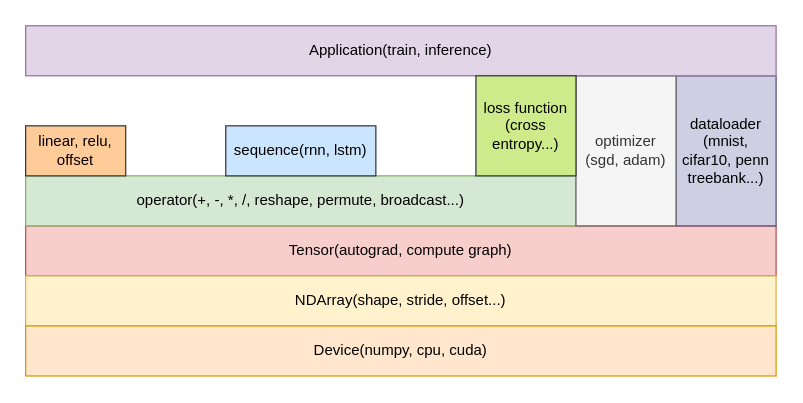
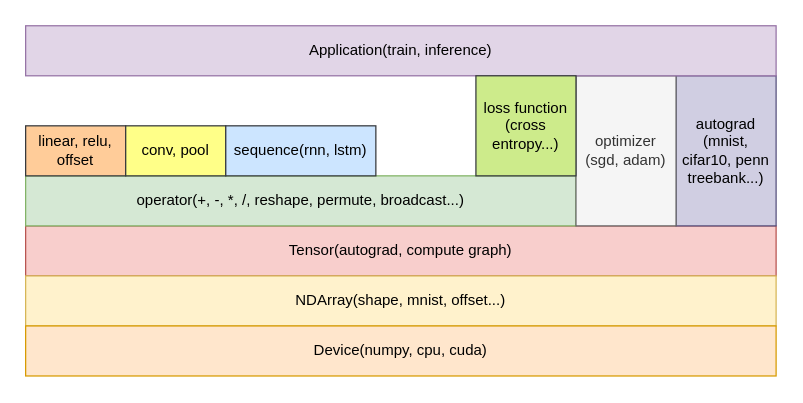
+ <mxCell id="8" value="conv, pool" style="rounded=0;whiteSpace=wrap;html=1;fillColor=#ffff88;strokeColor=#36393d;" vertex="1" parent="1"><mxGeometry x="100" y="100" width="80" height="40" as="geometry" /></mxCell>
- <mxCell id="7" value="dataloader&lt;div&gt;(mnist, cifar10, penn treebank...)&lt;/div&gt;" style="rounded=0;whiteSpace=wrap;html=1;fillColor=#d0cee2;strokeColor=#56517e;" vertex="1" parent="1"><mxGeometry x="540" y="60" width="80" height="120" as="geometry" /></mxCell>
+ <mxCell id="7" value="autograd&lt;div&gt;(mnist, cifar10, penn treebank...)&lt;/div&gt;" style="rounded=0;whiteSpace=wrap;html=1;fillColor=#d0cee2;strokeColor=#56517e;" vertex="1" parent="1"><mxGeometry x="540" y="60" width="80" height="120" as="geometry" /></mxCell>
- <mxCell id="3" value="NDArray(shape, stride, offset...)" style="rounded=0;whiteSpace=wrap;html=1;fillColor=#fff2cc;strokeColor=#d6b656;" parent="1" vertex="1"><mxGeometry x="20" y="220" width="600" height="40" as="geometry" /></mxCell>
+ <mxCell id="3" value="NDArray(shape, mnist, offset...)" style="rounded=0;whiteSpace=wrap;html=1;fillColor=#fff2cc;strokeColor=#d6b656;" parent="1" vertex="1"><mxGeometry x="20" y="220" width="600" height="40" as="geometry" /></mxCell>
